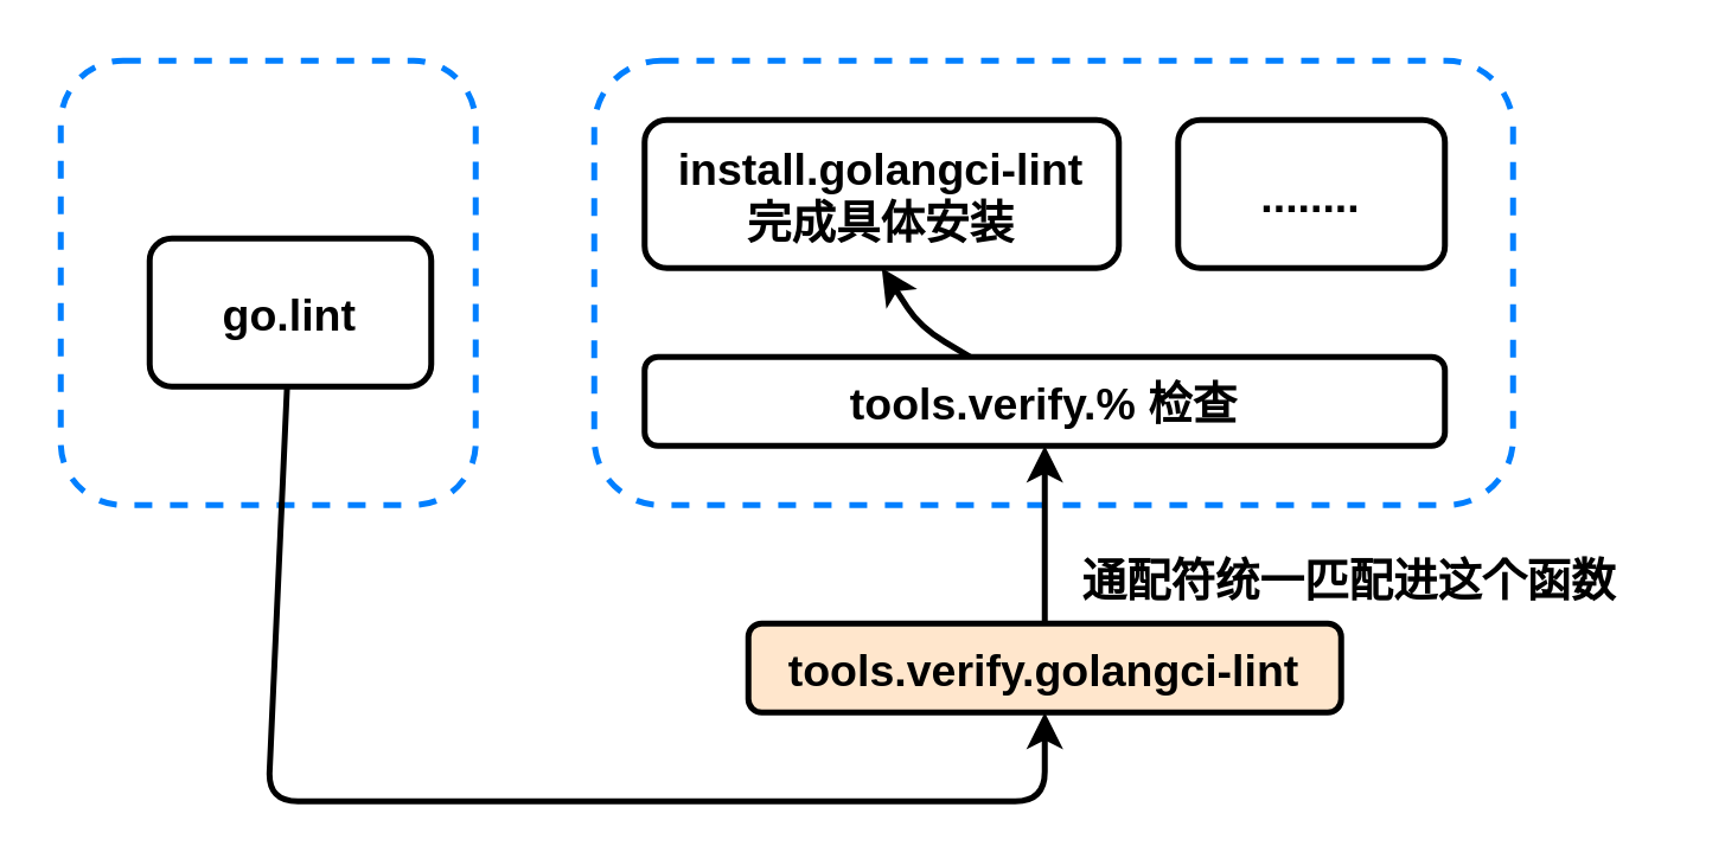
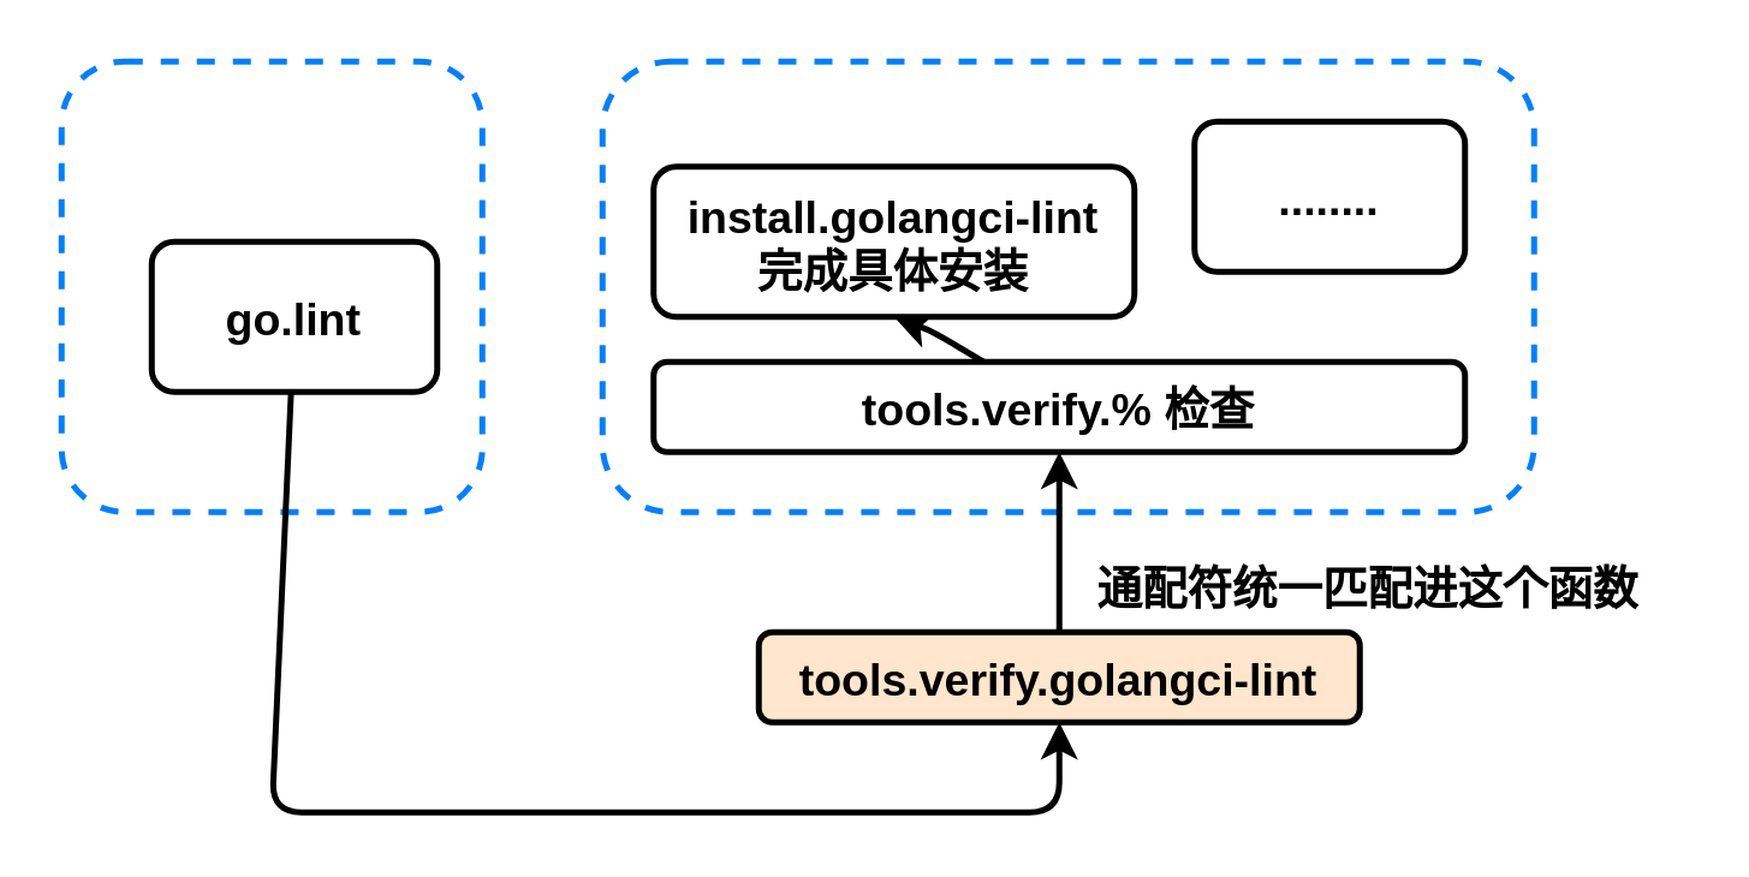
- <mxCell id="6" value="install.golangci-lint&#10;完成具体安装" style="rounded=1;strokeWidth=2;fontStyle=1;fontSize=15;" vertex="1" parent="1"><mxGeometry x="217" y="40" width="160" height="50" as="geometry" /></mxCell>
+ <mxCell id="6" value="install.golangci-lint&#10;完成具体安装" style="rounded=1;strokeWidth=2;fontStyle=1;fontSize=15;" vertex="1" parent="1"><mxGeometry x="217" y="55" width="160" height="50" as="geometry" /></mxCell>
